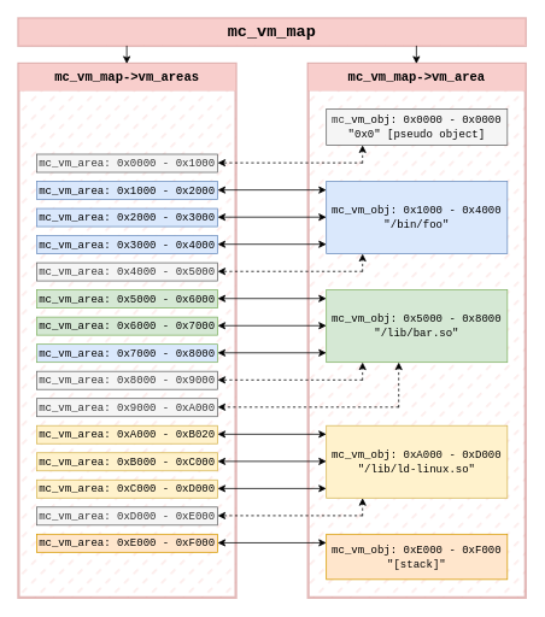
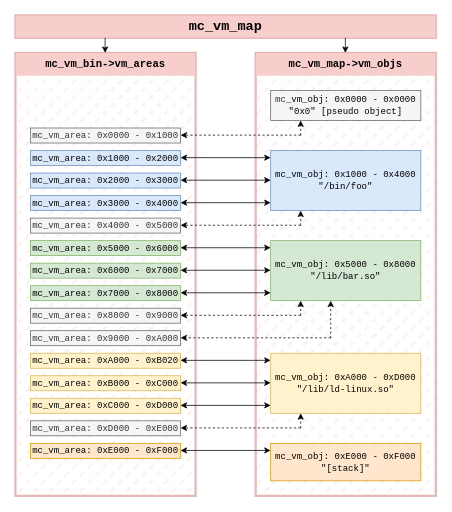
- <mxCell id="46" value="&lt;font style=&quot;font-size: 14px;&quot; face=&quot;Courier New&quot;&gt;&lt;b&gt;mc_vm_map-&amp;gt;vm_areas&lt;/b&gt;&lt;/font&gt;" style="text;html=1;align=center;verticalAlign=middle;whiteSpace=wrap;rounded=0;fillColor=#f8cecc;strokeColor=#b85450;strokeWidth=0;" parent="1" vertex="1"><mxGeometry x="20" y="70" width="240" height="30" as="geometry" /></mxCell>
+ <mxCell id="46" value="&lt;font style=&quot;font-size: 14px;&quot; face=&quot;Courier New&quot;&gt;&lt;b&gt;mc_vm_bin-&amp;gt;vm_areas&lt;/b&gt;&lt;/font&gt;" style="text;html=1;align=center;verticalAlign=middle;whiteSpace=wrap;rounded=0;fillColor=#f8cecc;strokeColor=#b85450;strokeWidth=0;" parent="1" vertex="1"><mxGeometry x="20" y="70" width="240" height="30" as="geometry" /></mxCell>
- <mxCell id="47" value="&lt;font style=&quot;font-size: 14px;&quot; face=&quot;Courier New&quot;&gt;&lt;b&gt;mc_vm_map-&amp;gt;vm_area&lt;/b&gt;&lt;/font&gt;" style="text;html=1;align=center;verticalAlign=middle;whiteSpace=wrap;rounded=0;fillColor=#f8cecc;strokeColor=#b85450;strokeWidth=0;" parent="1" vertex="1"><mxGeometry x="340" y="70" width="240" height="30" as="geometry" /></mxCell>
+ <mxCell id="47" value="&lt;font style=&quot;font-size: 14px;&quot; face=&quot;Courier New&quot;&gt;&lt;b&gt;mc_vm_map-&amp;gt;vm_objs&lt;/b&gt;&lt;/font&gt;" style="text;html=1;align=center;verticalAlign=middle;whiteSpace=wrap;rounded=0;fillColor=#f8cecc;strokeColor=#b85450;strokeWidth=0;" parent="1" vertex="1"><mxGeometry x="340" y="70" width="240" height="30" as="geometry" /></mxCell>
- <mxCell id="15" value="&lt;font face=&quot;Courier New&quot;&gt;mc_vm_area: 0x7000 - 0x8000&lt;/font&gt;" style="rounded=0;whiteSpace=wrap;html=1;fillColor=#dae8fc;strokeColor=#82b366;" parent="1" vertex="1"><mxGeometry x="40" y="380" width="200" height="20" as="geometry" /></mxCell>
+ <mxCell id="15" value="&lt;font face=&quot;Courier New&quot;&gt;mc_vm_area: 0x7000 - 0x8000&lt;/font&gt;" style="rounded=0;whiteSpace=wrap;html=1;fillColor=#d5e8d4;strokeColor=#82b366;" parent="1" vertex="1"><mxGeometry x="40" y="380" width="200" height="20" as="geometry" /></mxCell>
